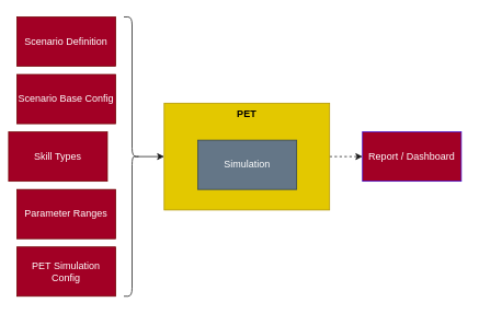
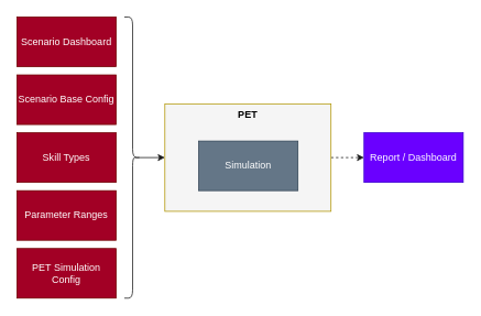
- <mxCell id="5" value="Scenario Definition" style="rounded=0;whiteSpace=wrap;html=1;fillColor=#a20025;fontColor=#ffffff;strokeColor=#6F0000;" vertex="1" parent="1"><mxGeometry x="20" y="20" width="120" height="60" as="geometry" /></mxCell>
+ <mxCell id="5" value="Scenario Dashboard" style="rounded=0;whiteSpace=wrap;html=1;fillColor=#a20025;fontColor=#ffffff;strokeColor=#6F0000;" vertex="1" parent="1"><mxGeometry x="20" y="20" width="120" height="60" as="geometry" /></mxCell>
- <mxCell id="3" value="PET" style="rounded=0;whiteSpace=wrap;html=1;fillColor=#e3c800;fontColor=#000000;strokeColor=#B09500;verticalAlign=top;fontStyle=1" vertex="1" parent="1"><mxGeometry x="199" y="125" width="201" height="130" as="geometry" /></mxCell>
+ <mxCell id="3" value="PET" style="rounded=0;whiteSpace=wrap;html=1;fillColor=#f5f5f5;fontColor=#000000;strokeColor=#B09500;verticalAlign=top;fontStyle=1;" vertex="1" parent="1"><mxGeometry x="199" y="125" width="201" height="130" as="geometry" /></mxCell>
- <mxCell id="7" value="Skill Types" style="rounded=0;whiteSpace=wrap;html=1;fillColor=#a20025;fontColor=#ffffff;strokeColor=#6F0000;" vertex="1" parent="1"><mxGeometry x="10" y="160" width="120" height="60" as="geometry" /></mxCell>
+ <mxCell id="7" value="Skill Types" style="rounded=0;whiteSpace=wrap;html=1;fillColor=#a20025;fontColor=#ffffff;strokeColor=#6F0000;" vertex="1" parent="1"><mxGeometry x="20" y="160" width="120" height="60" as="geometry" /></mxCell>
- <mxCell id="12" value="Report / Dashboard" style="rounded=0;whiteSpace=wrap;html=1;strokeColor=#3700CC;fillColor=#a20025;fontColor=#ffffff;" vertex="1" parent="1"><mxGeometry x="440" y="160" width="120" height="60" as="geometry" /></mxCell>
+ <mxCell id="12" value="Report / Dashboard" style="rounded=0;whiteSpace=wrap;html=1;strokeColor=#3700CC;fillColor=#6a00ff;fontColor=#ffffff;" vertex="1" parent="1"><mxGeometry x="440" y="160" width="120" height="60" as="geometry" /></mxCell>
